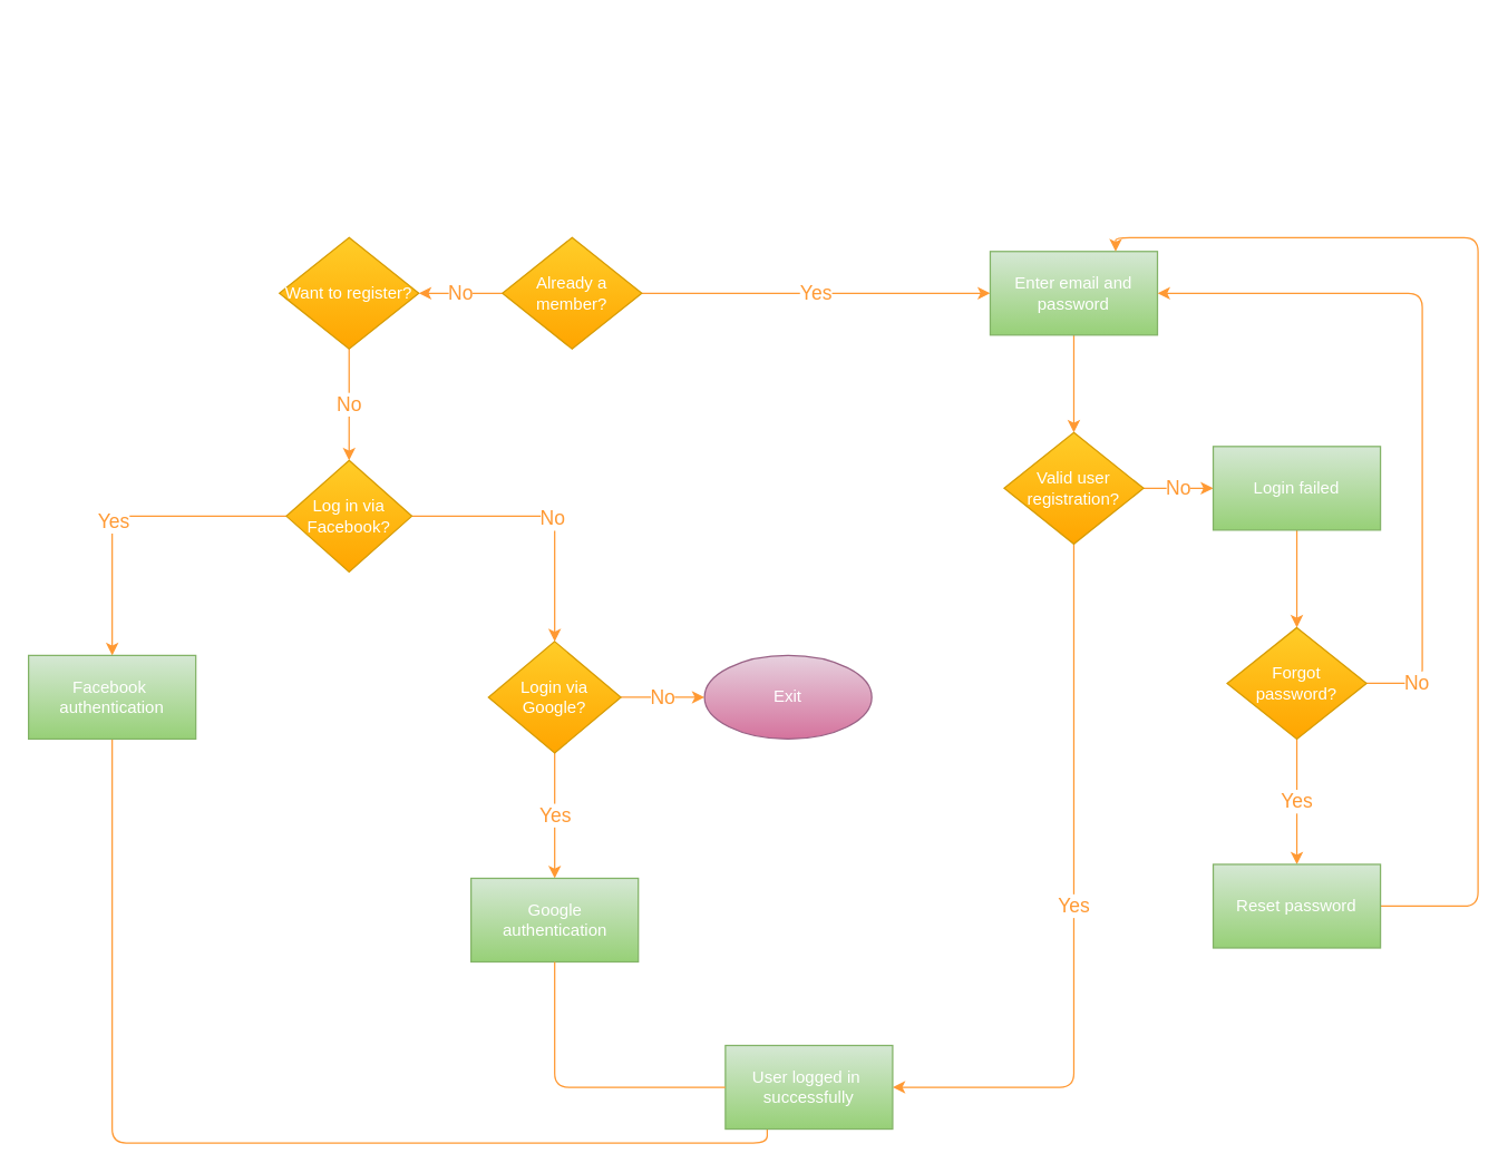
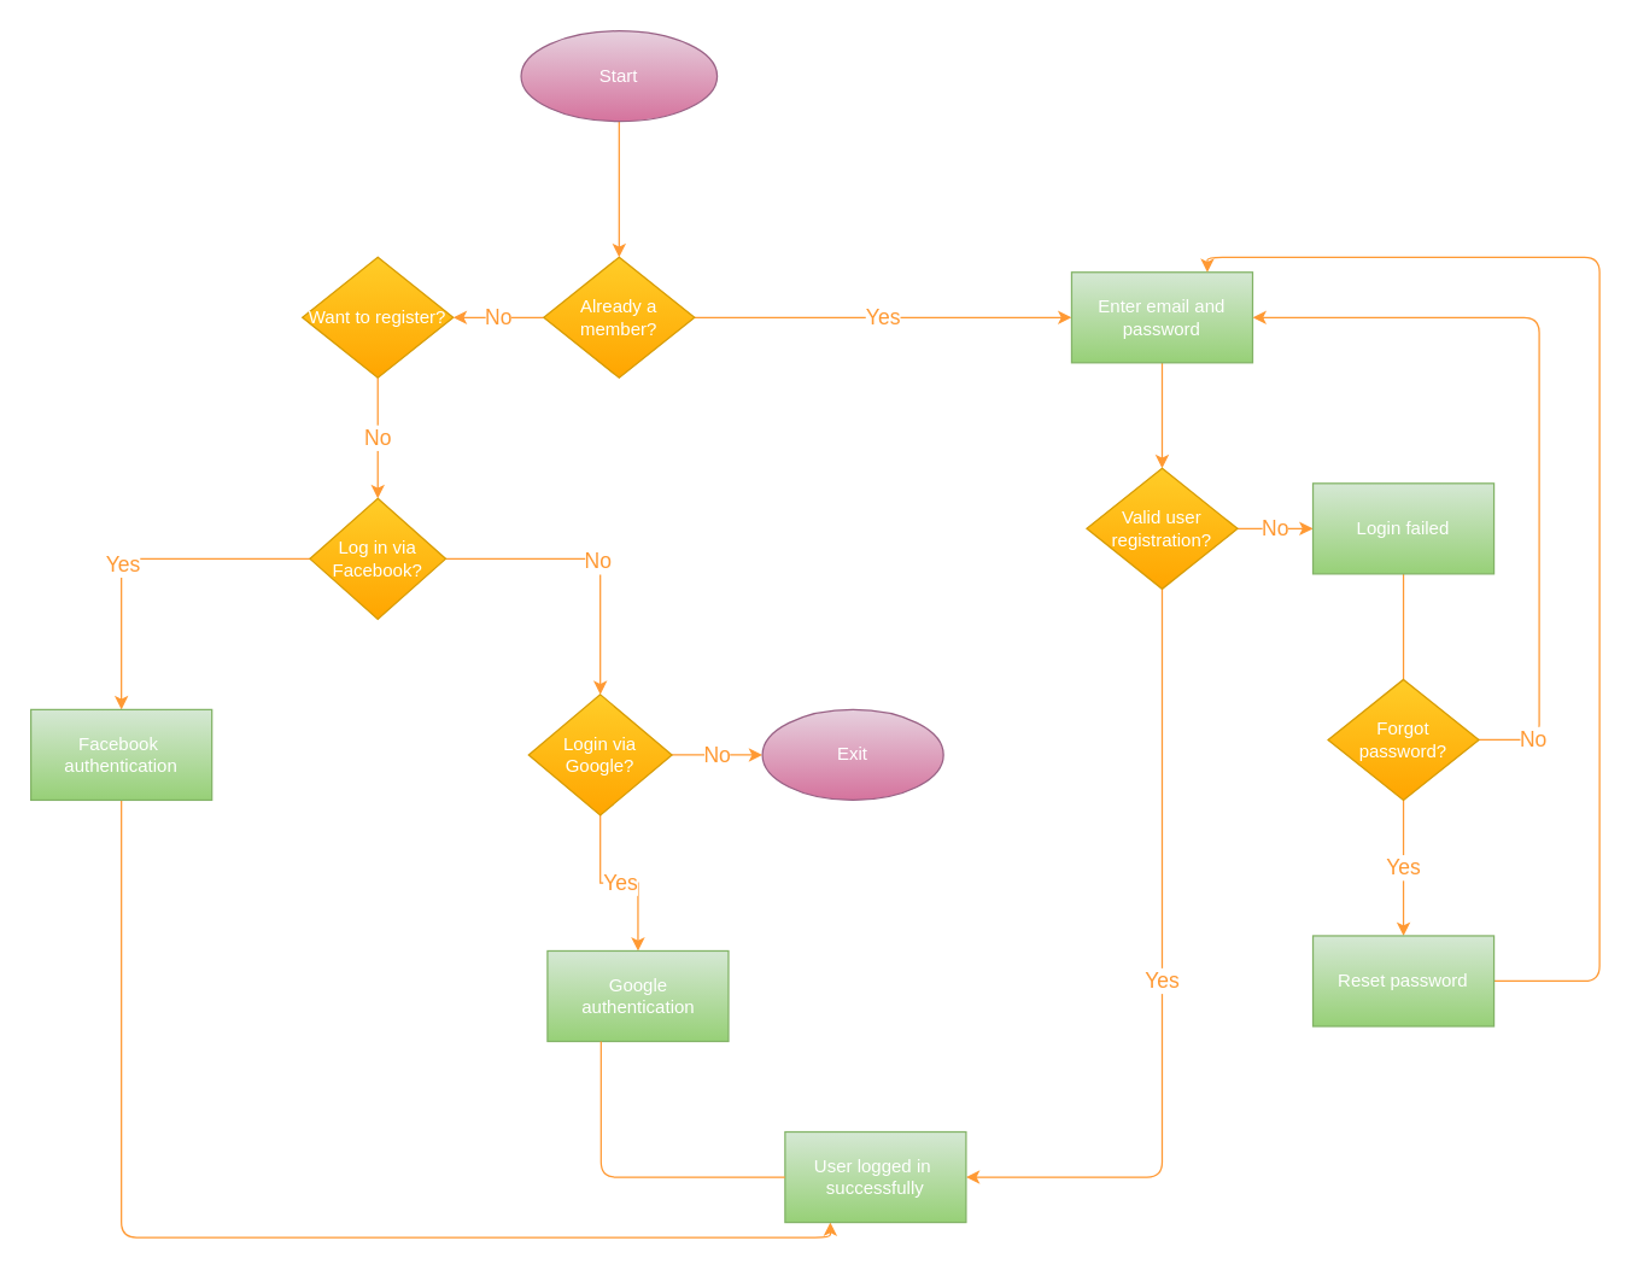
+ <mxCell id="8" value="&lt;font color=&quot;#ffffff&quot;&gt;Start&lt;/font&gt;" style="ellipse;whiteSpace=wrap;html=1;fillColor=#e6d0de;strokeColor=#996185;gradientColor=#d5739d;" parent="1" vertex="1"><mxGeometry x="345" y="20" width="130" height="60" as="geometry" /></mxCell>
+ <mxCell id="7" style="edgeStyle=orthogonalEdgeStyle;rounded=0;orthogonalLoop=1;jettySize=auto;html=1;entryX=0.5;entryY=0;entryDx=0;entryDy=0;strokeColor=#FF9933;" parent="1" source="8" target="6" edge="1"><mxGeometry relative="1" as="geometry" /></mxCell>
- <mxCell id="26" value="" style="edgeStyle=orthogonalEdgeStyle;rounded=0;orthogonalLoop=1;jettySize=auto;html=1;strokeColor=#FF9933;" parent="1" source="27" target="31" edge="1"><mxGeometry relative="1" as="geometry" /></mxCell>
+ <mxCell id="26" value="" style="edgeStyle=orthogonalEdgeStyle;rounded=0;orthogonalLoop=1;jettySize=auto;html=1;strokeColor=#FF9933;endArrow=none;" parent="1" source="27" target="31" edge="1"><mxGeometry relative="1" as="geometry" /></mxCell>
- <mxCell id="22" value="&lt;font color=&quot;#ffffff&quot;&gt;Google&lt;br&gt;authentication&lt;/font&gt;" style="whiteSpace=wrap;html=1;fillColor=#d5e8d4;gradientColor=#97d077;strokeColor=#82b366;" parent="1" vertex="1"><mxGeometry x="337.5" y="630" width="120" height="60" as="geometry" /></mxCell>
+ <mxCell id="22" value="&lt;font color=&quot;#ffffff&quot;&gt;Google&lt;br&gt;authentication&lt;/font&gt;" style="whiteSpace=wrap;html=1;fillColor=#d5e8d4;gradientColor=#97d077;strokeColor=#82b366;" parent="1" vertex="1"><mxGeometry x="362.5" y="630" width="120" height="60" as="geometry" /></mxCell>
- <mxCell id="16" style="edgeStyle=orthogonalEdgeStyle;rounded=1;orthogonalLoop=1;jettySize=auto;html=1;entryX=0.25;entryY=1;entryDx=0;entryDy=0;strokeColor=#FF9933;endArrow=none;" parent="1" source="17" target="34" edge="1"><mxGeometry relative="1" as="geometry"><Array as="points"><mxPoint x="80" y="820" /><mxPoint x="550" y="820" /></Array></mxGeometry></mxCell>
+ <mxCell id="16" style="edgeStyle=orthogonalEdgeStyle;rounded=1;orthogonalLoop=1;jettySize=auto;html=1;entryX=0.25;entryY=1;entryDx=0;entryDy=0;strokeColor=#FF9933;" parent="1" source="17" target="34" edge="1"><mxGeometry relative="1" as="geometry"><Array as="points"><mxPoint x="80" y="820" /><mxPoint x="550" y="820" /></Array></mxGeometry></mxCell>
